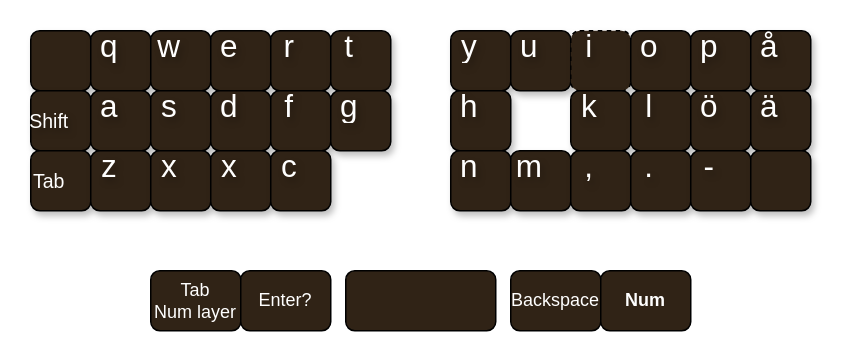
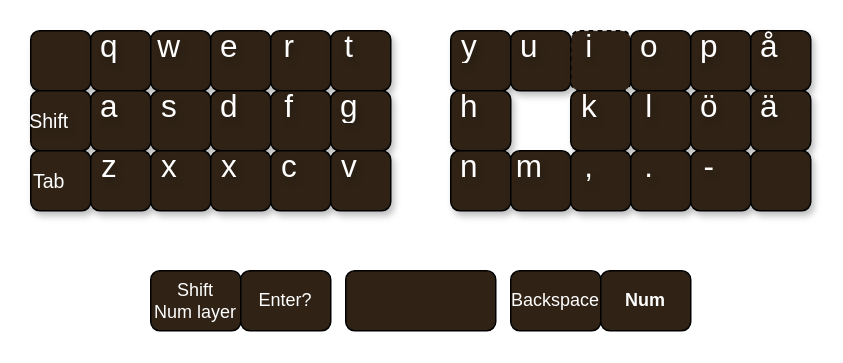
+ <mxCell id="19" value="&lt;font&gt;v&lt;/font&gt;" style="whiteSpace=wrap;html=1;aspect=fixed;fillColor=#302316;perimeterSpacing=0;rounded=1;shadow=1;textShadow=1;fontSize=21;labelPosition=center;verticalLabelPosition=middle;align=center;verticalAlign=middle;spacingLeft=-15;spacingTop=-20;spacing=0;fontColor=#FFFFFF;" parent="1" vertex="1"><mxGeometry x="220" y="100" width="40" height="40" as="geometry" /></mxCell>
- <mxCell id="37" value="&lt;div&gt;Tab&lt;br&gt;Num layer&lt;br&gt;&lt;/div&gt;" style="rounded=1;whiteSpace=wrap;html=1;fillColor=#302316;fontColor=#FFFFFF;" parent="1" vertex="1"><mxGeometry x="100" y="180" width="60" height="40" as="geometry" /></mxCell>
+ <mxCell id="37" value="&lt;div&gt;Shift&lt;br&gt;Num layer&lt;br&gt;&lt;/div&gt;" style="rounded=1;whiteSpace=wrap;html=1;fillColor=#302316;fontColor=#FFFFFF;" parent="1" vertex="1"><mxGeometry x="100" y="180" width="60" height="40" as="geometry" /></mxCell>
